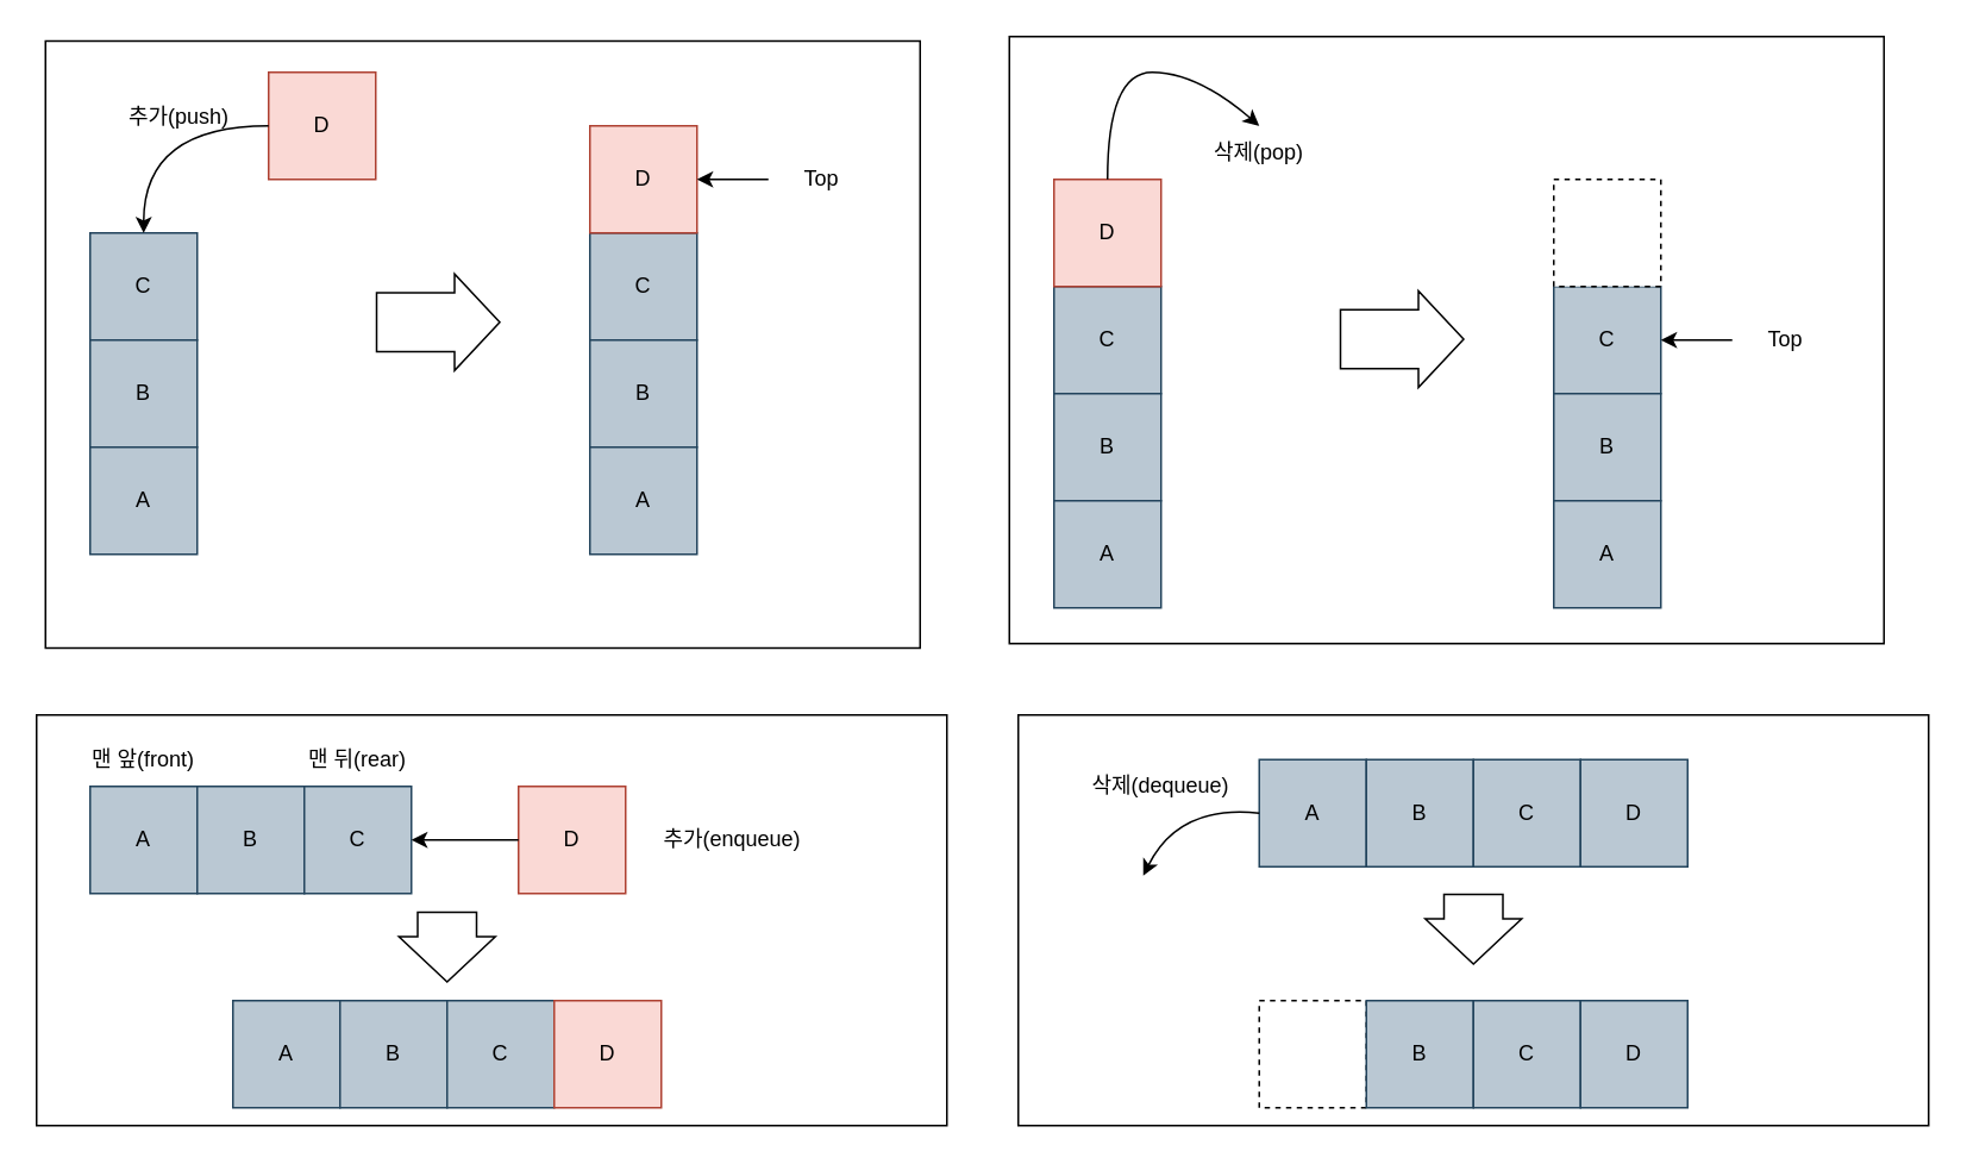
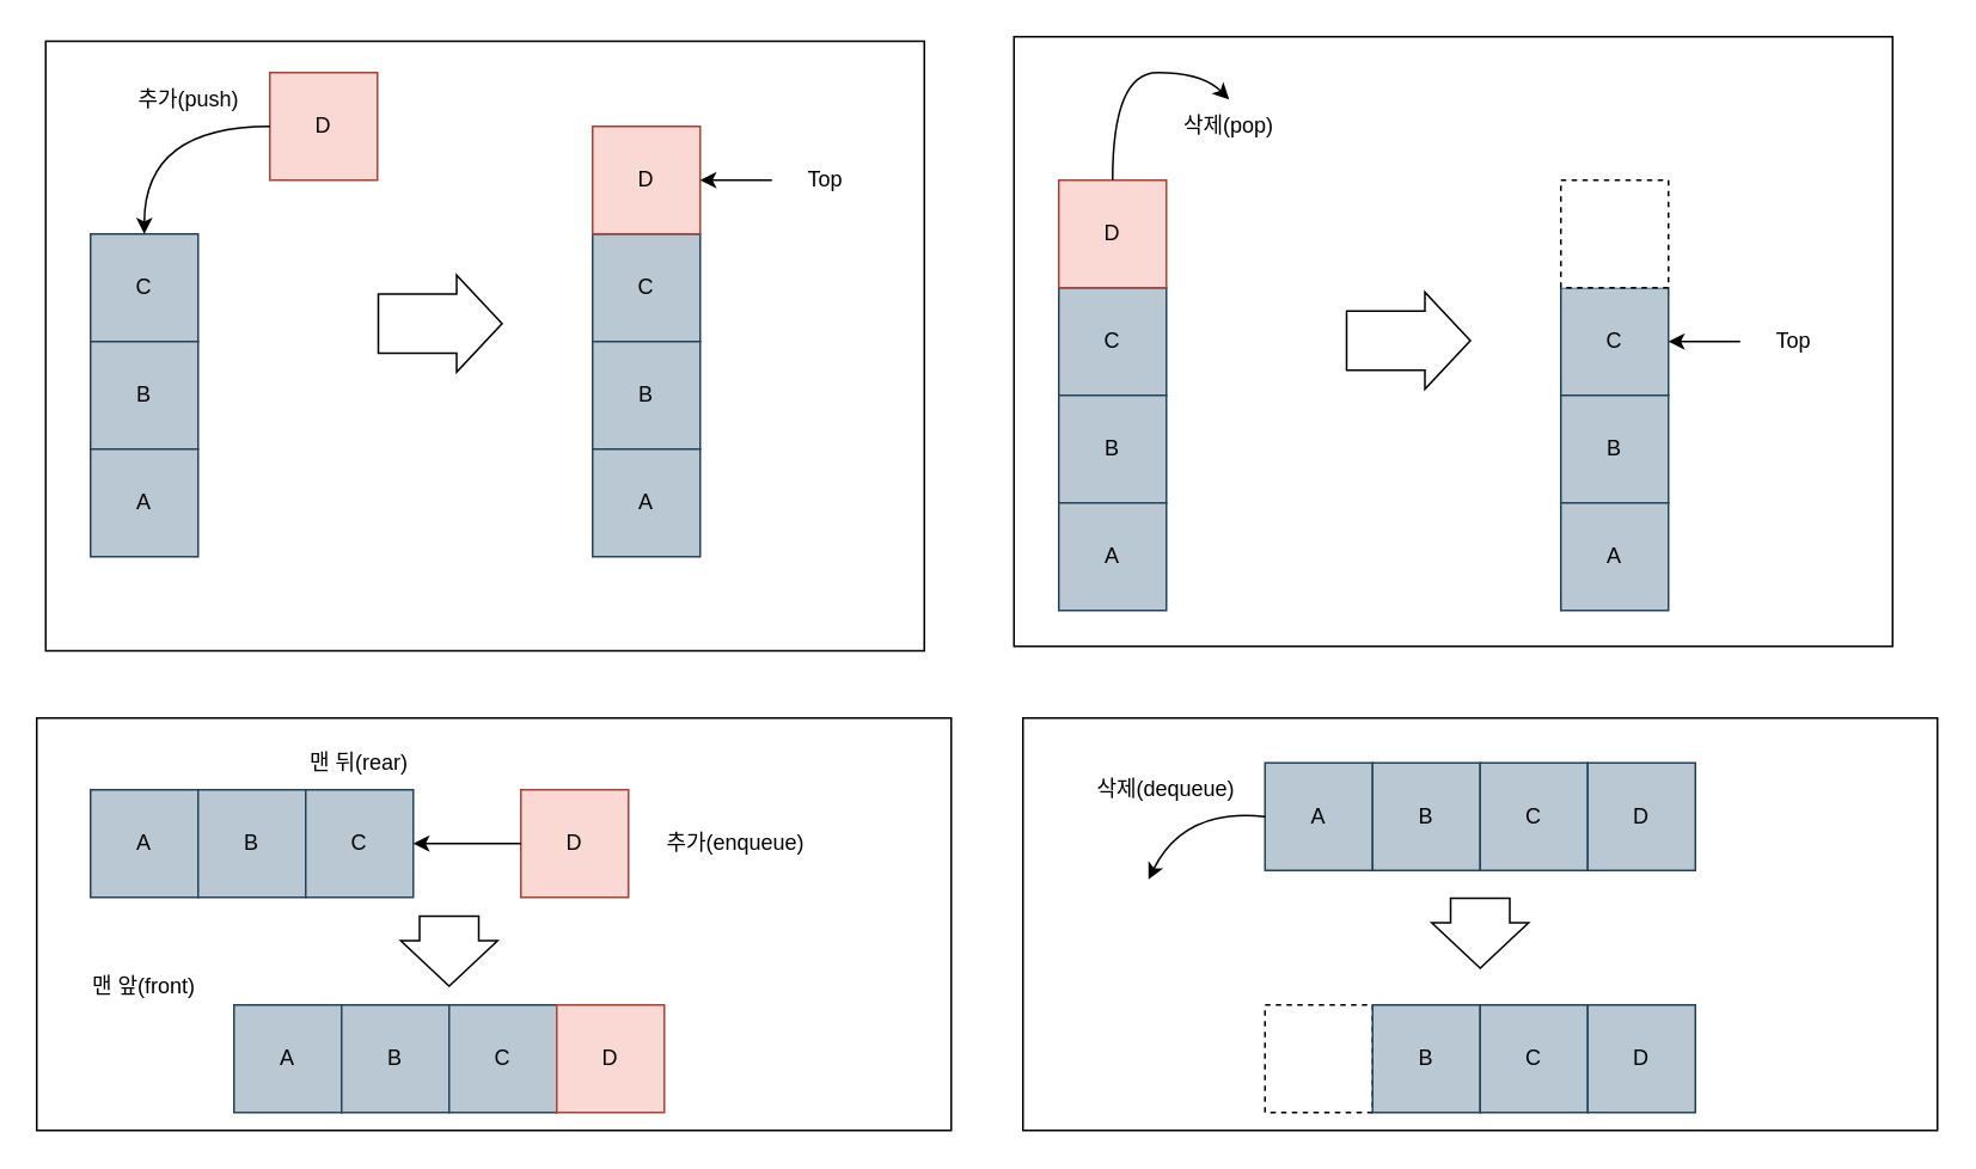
- <mxCell id="24" value="추가(push)" style="text;html=1;strokeColor=none;fillColor=none;align=center;verticalAlign=middle;whiteSpace=wrap;rounded=0;" vertex="1" parent="17"><mxGeometry x="15" y="10" width="70" height="30" as="geometry" /></mxCell>
+ <mxCell id="24" value="추가(push)" style="text;html=1;strokeColor=none;fillColor=none;align=center;verticalAlign=middle;whiteSpace=wrap;rounded=0;" vertex="1" parent="17"><mxGeometry x="20" width="70" height="30" as="geometry" /></mxCell>
- <mxCell id="9" value="삭제(pop)" style="text;html=1;strokeColor=none;fillColor=none;align=center;verticalAlign=middle;whiteSpace=wrap;rounded=0;" vertex="1" parent="3"><mxGeometry x="80" y="30" width="70" height="30" as="geometry" /></mxCell>
+ <mxCell id="9" value="삭제(pop)" style="text;html=1;strokeColor=none;fillColor=none;align=center;verticalAlign=middle;whiteSpace=wrap;rounded=0;" vertex="1" parent="3"><mxGeometry x="60" y="15" width="70" height="30" as="geometry" /></mxCell>
- <mxCell id="38" value="맨 앞(front)" style="text;html=1;strokeColor=none;fillColor=none;align=center;verticalAlign=middle;whiteSpace=wrap;rounded=0;" vertex="1" parent="1"><mxGeometry x="45" y="410" width="70" height="30" as="geometry" /></mxCell>
+ <mxCell id="38" value="맨 앞(front)" style="text;html=1;strokeColor=none;fillColor=none;align=center;verticalAlign=middle;whiteSpace=wrap;rounded=0;" vertex="1" parent="1"><mxGeometry x="45" y="535" width="70" height="30" as="geometry" /></mxCell>
